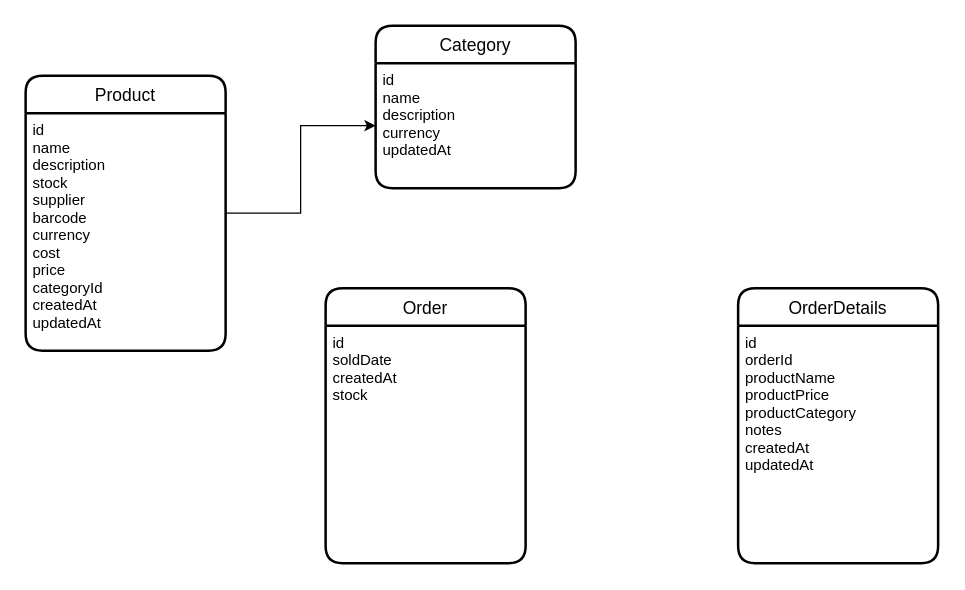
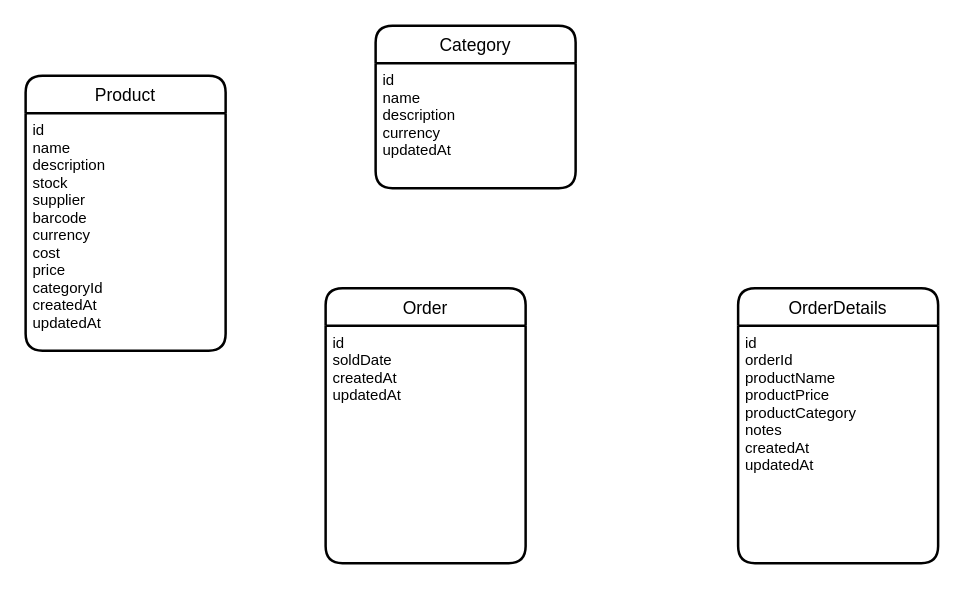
- <mxCell id="2" style="edgeStyle=orthogonalEdgeStyle;rounded=0;orthogonalLoop=1;jettySize=auto;html=1;entryX=0;entryY=0.5;entryDx=0;entryDy=0;" edge="1" parent="1" source="3" target="6"><mxGeometry relative="1" as="geometry" /></mxCell>
- <mxCell id="8" value="id&#10;soldDate&#10;createdAt&#10;stock" style="align=left;strokeColor=none;fillColor=none;spacingLeft=4;fontSize=12;verticalAlign=top;resizable=0;rotatable=0;part=1;" vertex="1" parent="7"><mxGeometry y="30" width="160" height="190" as="geometry" /></mxCell>
+ <mxCell id="8" value="id&#10;soldDate&#10;createdAt&#10;updatedAt" style="align=left;strokeColor=none;fillColor=none;spacingLeft=4;fontSize=12;verticalAlign=top;resizable=0;rotatable=0;part=1;" vertex="1" parent="7"><mxGeometry y="30" width="160" height="190" as="geometry" /></mxCell>
